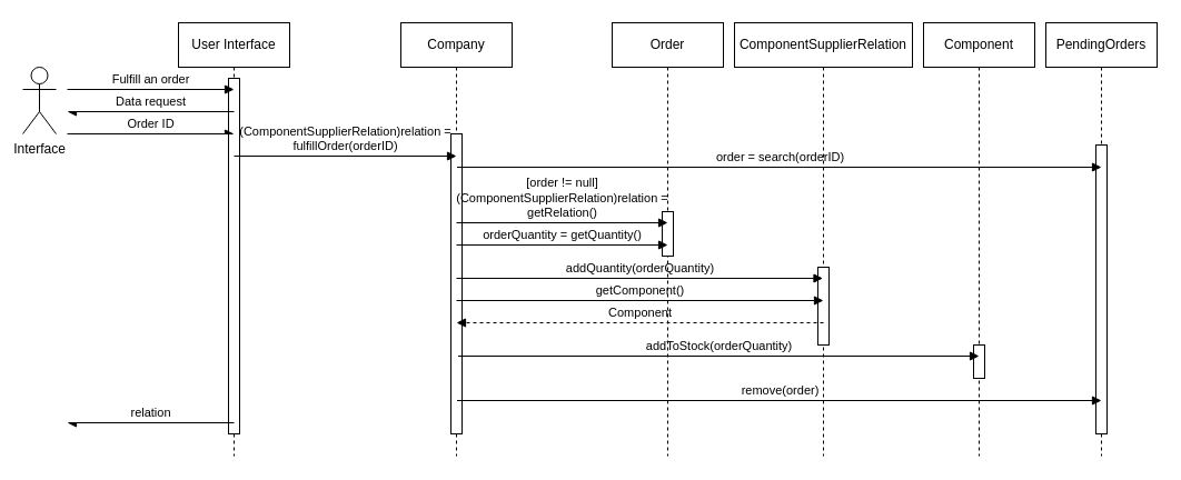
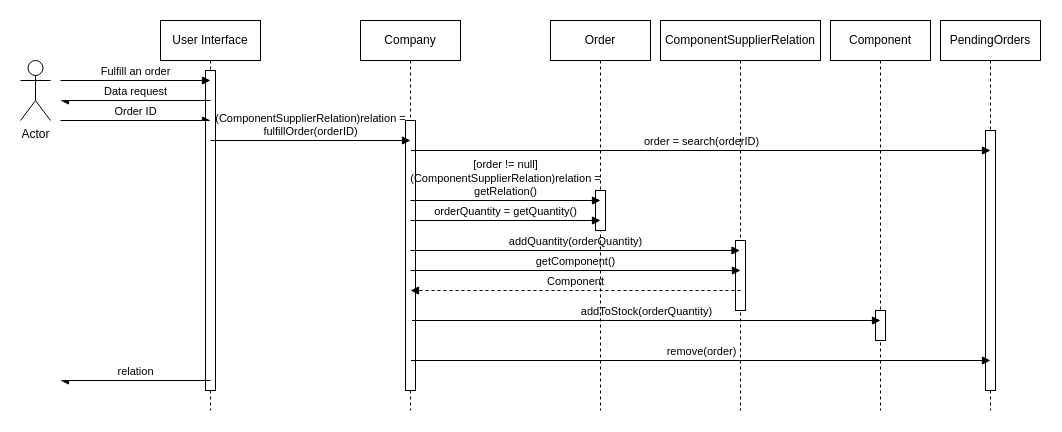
- <mxCell id="2" value="Interface" style="shape=umlActor;verticalLabelPosition=bottom;verticalAlign=top;html=1;fillColor=none;" vertex="1" parent="1"><mxGeometry x="20" y="60" width="30" height="60" as="geometry" /></mxCell>
+ <mxCell id="2" value="Actor" style="shape=umlActor;verticalLabelPosition=bottom;verticalAlign=top;html=1;fillColor=none;" vertex="1" parent="1"><mxGeometry x="20" y="60" width="30" height="60" as="geometry" /></mxCell>
